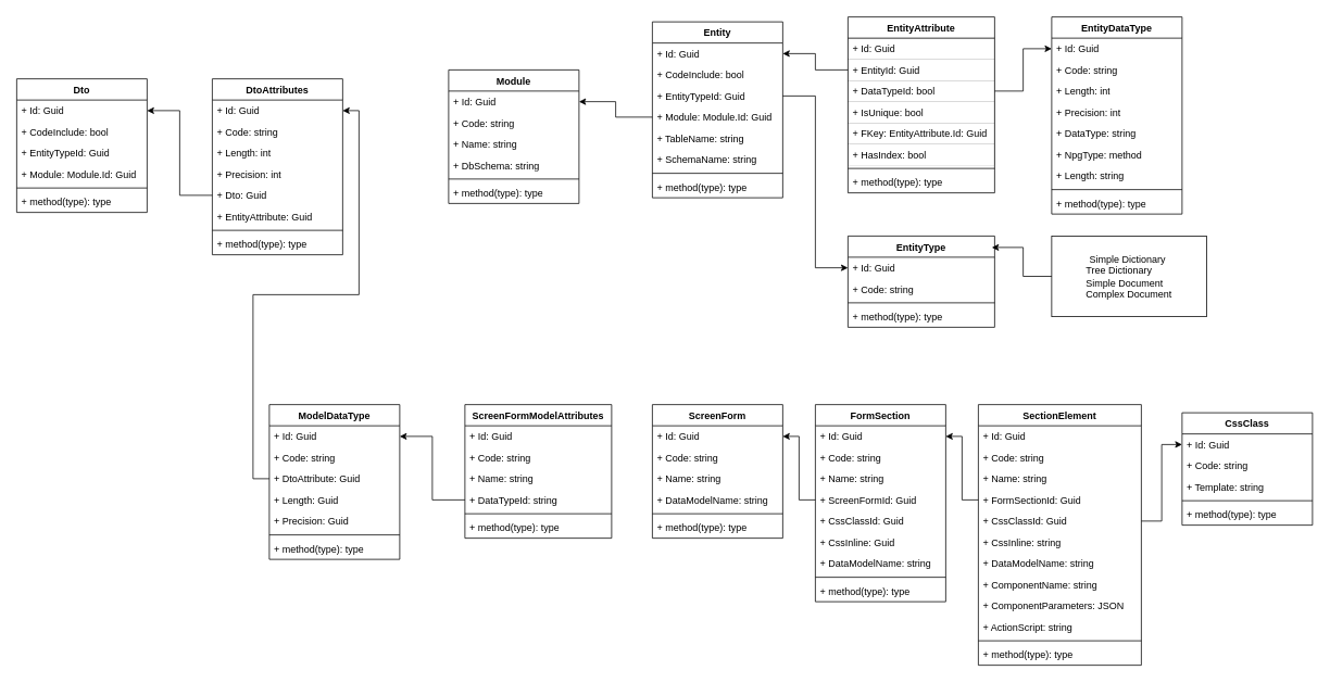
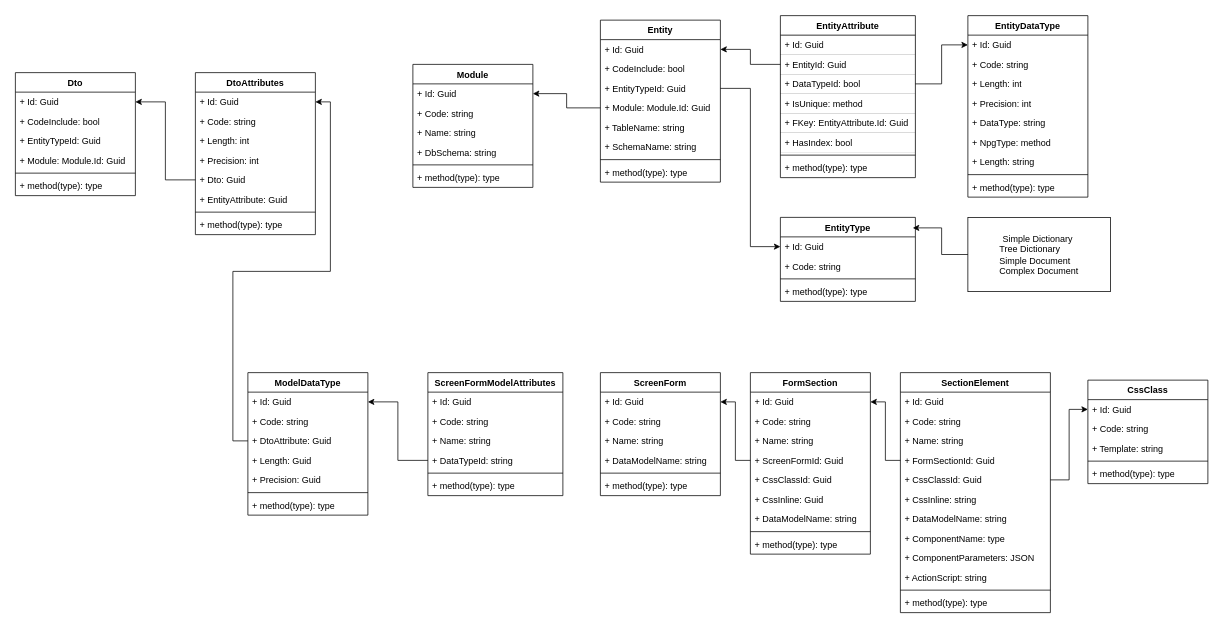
- <mxCell id="22" value="+ IsUnique: bool" style="text;strokeColor=default;fillColor=none;align=left;verticalAlign=top;spacingLeft=4;spacingRight=4;overflow=hidden;rotatable=0;points=[[0,0.5],[1,0.5]];portConstraint=eastwest;whiteSpace=wrap;html=1;dashed=1;strokeWidth=0;" vertex="1" parent="18"><mxGeometry y="104" width="180" height="26" as="geometry" /></mxCell>
+ <mxCell id="22" value="+ IsUnique: method" style="text;strokeColor=default;fillColor=none;align=left;verticalAlign=top;spacingLeft=4;spacingRight=4;overflow=hidden;rotatable=0;points=[[0,0.5],[1,0.5]];portConstraint=eastwest;whiteSpace=wrap;html=1;dashed=1;strokeWidth=0;" vertex="1" parent="18"><mxGeometry y="104" width="180" height="26" as="geometry" /></mxCell>
- <mxCell id="73" value="+ ComponentName: string" style="text;strokeColor=none;fillColor=none;align=left;verticalAlign=top;spacingLeft=4;spacingRight=4;overflow=hidden;rotatable=0;points=[[0,0.5],[1,0.5]];portConstraint=eastwest;whiteSpace=wrap;html=1;" vertex="1" parent="65"><mxGeometry y="208" width="200" height="26" as="geometry" /></mxCell>
+ <mxCell id="73" value="+ ComponentName: type" style="text;strokeColor=none;fillColor=none;align=left;verticalAlign=top;spacingLeft=4;spacingRight=4;overflow=hidden;rotatable=0;points=[[0,0.5],[1,0.5]];portConstraint=eastwest;whiteSpace=wrap;html=1;" vertex="1" parent="65"><mxGeometry y="208" width="200" height="26" as="geometry" /></mxCell>
